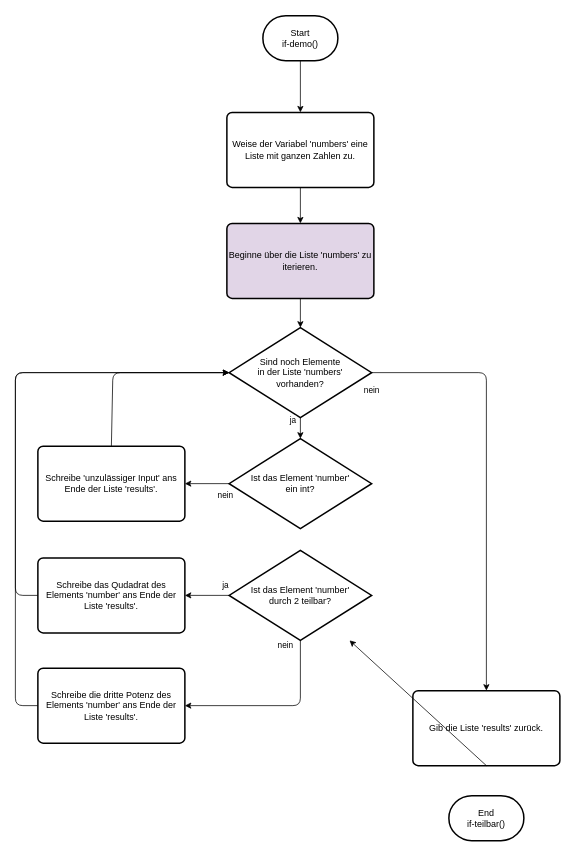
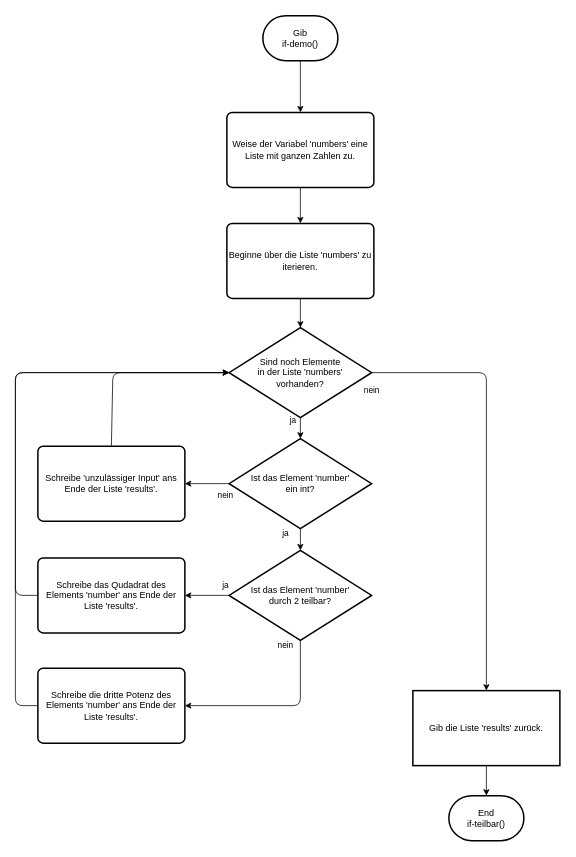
- <mxCell id="2" value="Start&lt;br&gt;if-demo()" style="strokeWidth=2;html=1;shape=mxgraph.flowchart.terminator;whiteSpace=wrap;" vertex="1" parent="1"><mxGeometry x="350" y="20" width="100" height="60" as="geometry" /></mxCell>
+ <mxCell id="2" value="Gib&lt;br&gt;if-demo()" style="strokeWidth=2;html=1;shape=mxgraph.flowchart.terminator;whiteSpace=wrap;" vertex="1" parent="1"><mxGeometry x="350" y="20" width="100" height="60" as="geometry" /></mxCell>
- <mxCell id="4" value="Beginne über die Liste 'numbers' zu iterieren." style="rounded=1;whiteSpace=wrap;html=1;absoluteArcSize=1;arcSize=14;strokeWidth=2;fillColor=#e1d5e7;" vertex="1" parent="1"><mxGeometry x="302" y="297" width="196" height="100" as="geometry" /></mxCell>
+ <mxCell id="4" value="Beginne über die Liste 'numbers' zu iterieren." style="rounded=1;whiteSpace=wrap;html=1;absoluteArcSize=1;arcSize=14;strokeWidth=2;" vertex="1" parent="1"><mxGeometry x="302" y="297" width="196" height="100" as="geometry" /></mxCell>
+ <mxCell id="18" value="ja" style="endArrow=classic;html=1;exitX=0.5;exitY=1;exitDx=0;exitDy=0;exitPerimeter=0;entryX=0.5;entryY=0;entryDx=0;entryDy=0;entryPerimeter=0;" edge="1" parent="1" source="6" target="8"><mxGeometry x="-0.586" y="-20" width="50" height="50" relative="1" as="geometry"><mxPoint x="440" y="620" as="sourcePoint" /><mxPoint x="490" y="570" as="targetPoint" /><mxPoint as="offset" /></mxGeometry></mxCell>
- <mxCell id="20" value="" style="endArrow=classic;html=1;exitX=0.5;exitY=1;exitDx=0;exitDy=0;" edge="1" parent="1" source="11" target="8"><mxGeometry width="50" height="50" relative="1" as="geometry"><mxPoint x="618" y="730" as="sourcePoint" /><mxPoint x="668" y="680" as="targetPoint" /></mxGeometry></mxCell>
+ <mxCell id="20" value="" style="endArrow=classic;html=1;exitX=0.5;exitY=1;exitDx=0;exitDy=0;entryX=0.5;entryY=0;entryDx=0;entryDy=0;entryPerimeter=0;" edge="1" parent="1" source="11" target="12"><mxGeometry width="50" height="50" relative="1" as="geometry"><mxPoint x="618" y="730" as="sourcePoint" /><mxPoint x="668" y="680" as="targetPoint" /></mxGeometry></mxCell>
- <mxCell id="11" value="Gib die Liste 'results' zurück." style="rounded=1;whiteSpace=wrap;html=1;absoluteArcSize=1;arcSize=14;strokeWidth=2;" vertex="1" parent="1"><mxGeometry x="550" y="920" width="196" height="100" as="geometry" /></mxCell>
+ <mxCell id="11" value="Gib die Liste 'results' zurück." style="whiteSpace=wrap;html=1;absoluteArcSize=1;arcSize=14;strokeWidth=2;rounded=0;" vertex="1" parent="1"><mxGeometry x="550" y="920" width="196" height="100" as="geometry" /></mxCell>
